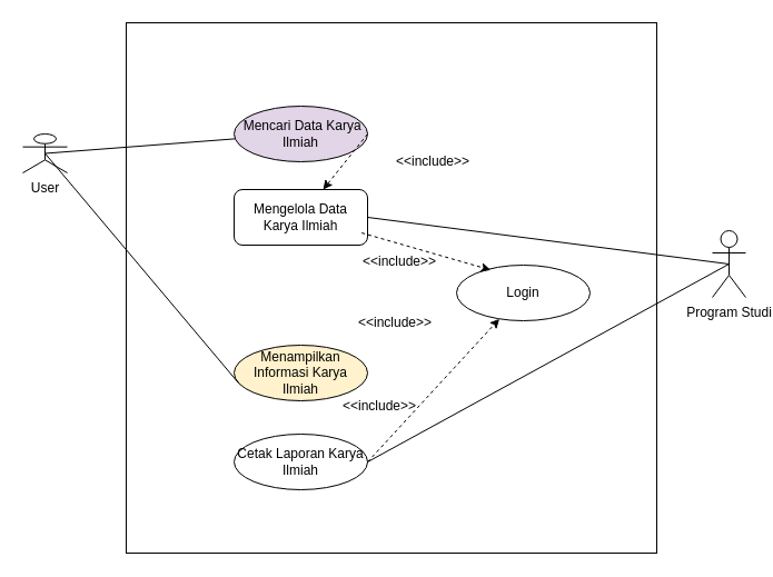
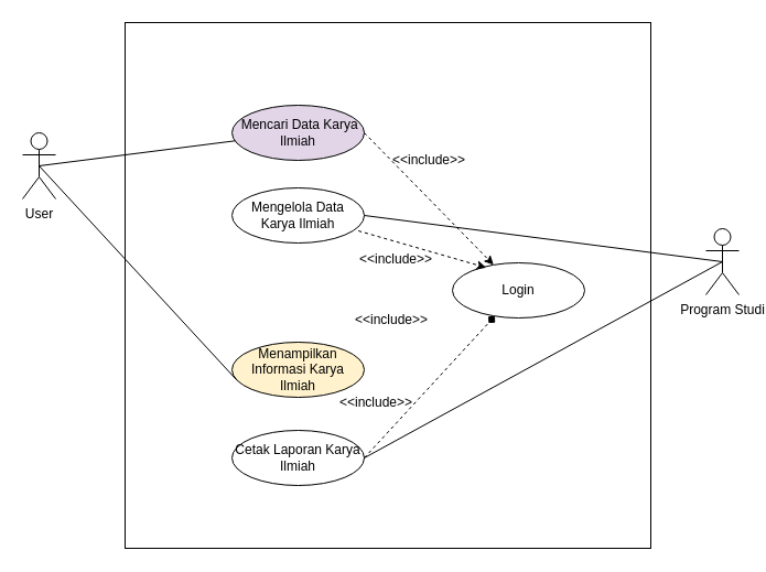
- <mxCell id="8" value="User" style="shape=umlActor;verticalLabelPosition=bottom;labelBackgroundColor=#ffffff;verticalAlign=top;html=1;outlineConnect=0;" parent="1" vertex="1"><mxGeometry x="20" y="120" width="40" height="35" as="geometry" /></mxCell>
+ <mxCell id="8" value="User" style="shape=umlActor;verticalLabelPosition=bottom;labelBackgroundColor=#ffffff;verticalAlign=top;html=1;outlineConnect=0;" parent="1" vertex="1"><mxGeometry x="20" y="120" width="30" height="60" as="geometry" /></mxCell>
- <mxCell id="14" value="" style="endArrow=classic;html=1;exitX=1;exitY=0.5;exitDx=0;exitDy=0;dashed=1;" edge="1" parent="1" source="5" target="3"><mxGeometry width="50" height="50" relative="1" as="geometry"><mxPoint x="350" y="150" as="sourcePoint" /><mxPoint x="400" y="100" as="targetPoint" /></mxGeometry></mxCell>
+ <mxCell id="14" value="" style="endArrow=classic;html=1;exitX=1;exitY=0.5;exitDx=0;exitDy=0;dashed=1;" edge="1" parent="1" source="5" target="4"><mxGeometry width="50" height="50" relative="1" as="geometry"><mxPoint x="350" y="150" as="sourcePoint" /><mxPoint x="400" y="100" as="targetPoint" /></mxGeometry></mxCell>
- <mxCell id="3" value="Mengelola Data Karya Ilmiah" style="whiteSpace=wrap;html=1;rounded=1;" parent="1" vertex="1"><mxGeometry x="210" y="170" width="120" height="50" as="geometry" /></mxCell>
+ <mxCell id="3" value="Mengelola Data Karya Ilmiah" style="ellipse;whiteSpace=wrap;html=1;" parent="1" vertex="1"><mxGeometry x="210" y="170" width="120" height="50" as="geometry" /></mxCell>
- <mxCell id="17" value="" style="endArrow=classic;html=1;exitX=1;exitY=0.5;exitDx=0;exitDy=0;dashed=1;" edge="1" parent="1" source="7" target="4"><mxGeometry width="50" height="50" relative="1" as="geometry"><mxPoint x="350" y="140" as="sourcePoint" /><mxPoint x="390" y="283" as="targetPoint" /></mxGeometry></mxCell>
+ <mxCell id="17" value="" style="endArrow=diamond;html=1;exitX=1;exitY=0.5;exitDx=0;exitDy=0;dashed=1;" edge="1" parent="1" source="7" target="4"><mxGeometry width="50" height="50" relative="1" as="geometry"><mxPoint x="350" y="140" as="sourcePoint" /><mxPoint x="390" y="283" as="targetPoint" /></mxGeometry></mxCell>
